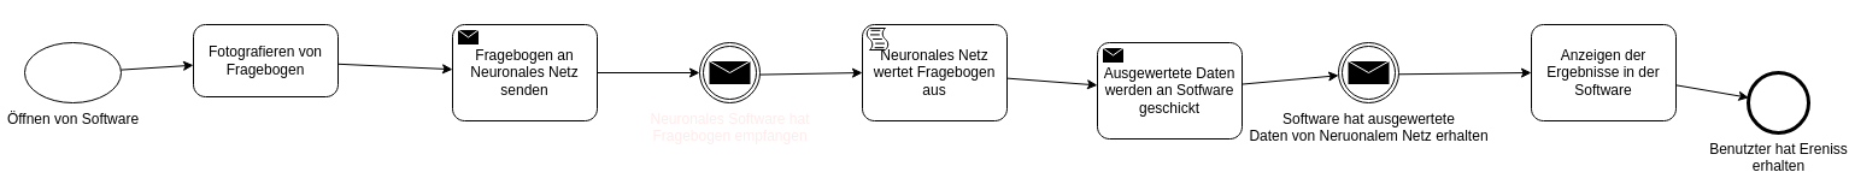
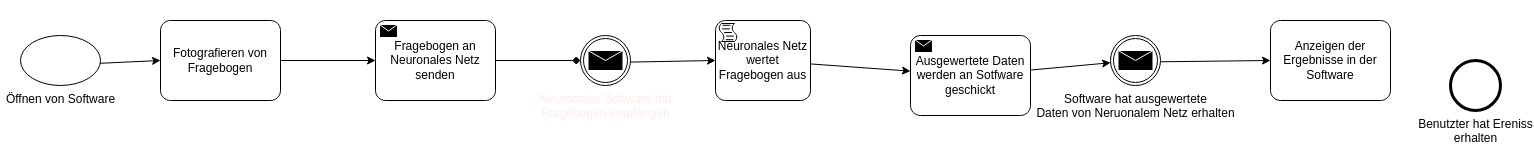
- <mxCell id="11" value="&lt;font color=&quot;#000000&quot;&gt;Fotografieren von Fragebogen&lt;/font&gt;" style="points=[[0.25,0,0],[0.5,0,0],[0.75,0,0],[1,0.25,0],[1,0.5,0],[1,0.75,0],[0.75,1,0],[0.5,1,0],[0.25,1,0],[0,0.75,0],[0,0.5,0],[0,0.25,0]];shape=mxgraph.bpmn.task;whiteSpace=wrap;rectStyle=rounded;size=10;html=1;taskMarker=abstract;labelBackgroundColor=none;fontColor=#ffebeb;" parent="1" vertex="1"><mxGeometry x="160" y="20" width="120" height="60" as="geometry" /></mxCell>
+ <mxCell id="11" value="&lt;font color=&quot;#000000&quot;&gt;Fotografieren von Fragebogen&lt;/font&gt;" style="points=[[0.25,0,0],[0.5,0,0],[0.75,0,0],[1,0.25,0],[1,0.5,0],[1,0.75,0],[0.75,1,0],[0.5,1,0],[0.25,1,0],[0,0.75,0],[0,0.5,0],[0,0.25,0]];shape=mxgraph.bpmn.task;whiteSpace=wrap;rectStyle=rounded;size=10;html=1;taskMarker=abstract;labelBackgroundColor=none;fontColor=#ffebeb;" parent="1" vertex="1"><mxGeometry x="160" y="20" width="120" height="80" as="geometry" /></mxCell>
- <mxCell id="4" value="" style="edgeStyle=none;html=1;fontColor=#ffebeb;" parent="1" source="5" target="9" edge="1"><mxGeometry relative="1" as="geometry" /></mxCell>
+ <mxCell id="4" value="" style="edgeStyle=none;html=1;fontColor=#ffebeb;endArrow=diamond;" parent="1" source="5" target="9" edge="1"><mxGeometry relative="1" as="geometry" /></mxCell>
- <mxCell id="7" value="&lt;font color=&quot;#000000&quot;&gt;Neuronales Netz wertet Fragebogen aus&lt;/font&gt;" style="points=[[0.25,0,0],[0.5,0,0],[0.75,0,0],[1,0.25,0],[1,0.5,0],[1,0.75,0],[0.75,1,0],[0.5,1,0],[0.25,1,0],[0,0.75,0],[0,0.5,0],[0,0.25,0]];shape=mxgraph.bpmn.task;whiteSpace=wrap;rectStyle=rounded;size=10;html=1;taskMarker=script;labelBackgroundColor=none;fontColor=#ffebeb;" parent="1" vertex="1"><mxGeometry x="715" y="20" width="120" height="80" as="geometry" /></mxCell>
+ <mxCell id="7" value="&lt;font color=&quot;#000000&quot;&gt;Neuronales Netz wertet Fragebogen aus&lt;/font&gt;" style="points=[[0.25,0,0],[0.5,0,0],[0.75,0,0],[1,0.25,0],[1,0.5,0],[1,0.75,0],[0.75,1,0],[0.5,1,0],[0.25,1,0],[0,0.75,0],[0,0.5,0],[0,0.25,0]];shape=mxgraph.bpmn.task;whiteSpace=wrap;rectStyle=rounded;size=10;html=1;taskMarker=script;labelBackgroundColor=none;fontColor=#ffebeb;" parent="1" vertex="1"><mxGeometry x="715" y="20" width="95" height="80" as="geometry" /></mxCell>
- <mxCell id="14" value="" style="edgeStyle=none;html=1;fontColor=#ffebeb;" parent="1" source="15" target="18" edge="1"><mxGeometry relative="1" as="geometry" /></mxCell>
